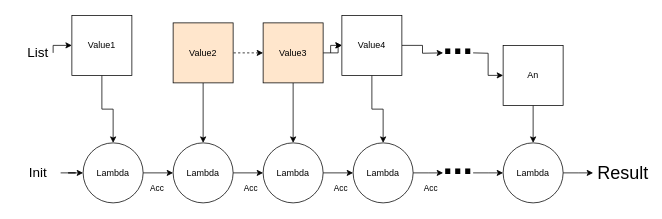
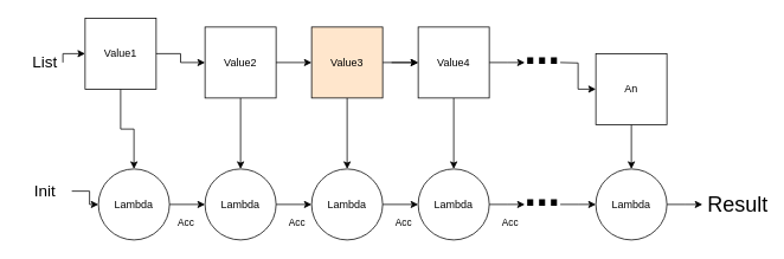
+ <mxCell id="5" style="edgeStyle=orthogonalEdgeStyle;rounded=0;orthogonalLoop=1;jettySize=auto;html=1;exitX=0;exitY=0.5;exitDx=0;exitDy=0;entryX=1;entryY=0.5;entryDx=0;entryDy=0;startArrow=classic;startFill=1;endArrow=none;endFill=0;" parent="1" source="7" target="4" edge="1"><mxGeometry relative="1" as="geometry" /></mxCell>
- <mxCell id="15" value="Value4" style="whiteSpace=wrap;html=1;aspect=fixed;" parent="1" vertex="1"><mxGeometry x="455" y="20" width="80" height="80" as="geometry" /></mxCell>
+ <mxCell id="15" value="Value4" style="whiteSpace=wrap;html=1;aspect=fixed;" parent="1" vertex="1"><mxGeometry x="470" y="30" width="80" height="80" as="geometry" /></mxCell>
- <mxCell id="7" value="Value2" style="whiteSpace=wrap;html=1;aspect=fixed;fillColor=#ffe6cc;" parent="1" vertex="1"><mxGeometry x="230" y="30" width="80" height="80" as="geometry" /></mxCell>
+ <mxCell id="7" value="Value2" style="whiteSpace=wrap;html=1;aspect=fixed;" parent="1" vertex="1"><mxGeometry x="230" y="30" width="80" height="80" as="geometry" /></mxCell>
- <mxCell id="8" style="edgeStyle=orthogonalEdgeStyle;rounded=0;orthogonalLoop=1;jettySize=auto;html=1;exitX=0;exitY=0.5;exitDx=0;exitDy=0;entryX=1;entryY=0.5;entryDx=0;entryDy=0;startArrow=classic;startFill=1;endArrow=none;endFill=0;dashed=1;" parent="1" source="11" target="7" edge="1"><mxGeometry relative="1" as="geometry" /></mxCell>
+ <mxCell id="8" style="edgeStyle=orthogonalEdgeStyle;rounded=0;orthogonalLoop=1;jettySize=auto;html=1;exitX=0;exitY=0.5;exitDx=0;exitDy=0;entryX=1;entryY=0.5;entryDx=0;entryDy=0;startArrow=classic;startFill=1;endArrow=none;endFill=0;" parent="1" source="11" target="7" edge="1"><mxGeometry relative="1" as="geometry" /></mxCell>
- <mxCell id="32" value="&lt;font style=&quot;font-size: 18px&quot;&gt;Init&lt;/font&gt;" style="text;html=1;strokeColor=none;fillColor=none;align=center;verticalAlign=middle;whiteSpace=wrap;rounded=0;" parent="1" vertex="1"><mxGeometry x="20" y="215" width="60" height="30" as="geometry" /></mxCell>
+ <mxCell id="32" value="&lt;font style=&quot;font-size: 18px&quot;&gt;Init&lt;/font&gt;" style="text;html=1;strokeColor=none;fillColor=none;align=center;verticalAlign=middle;whiteSpace=wrap;rounded=0;" parent="1" vertex="1"><mxGeometry x="20" y="200" width="60" height="30" as="geometry" /></mxCell>
